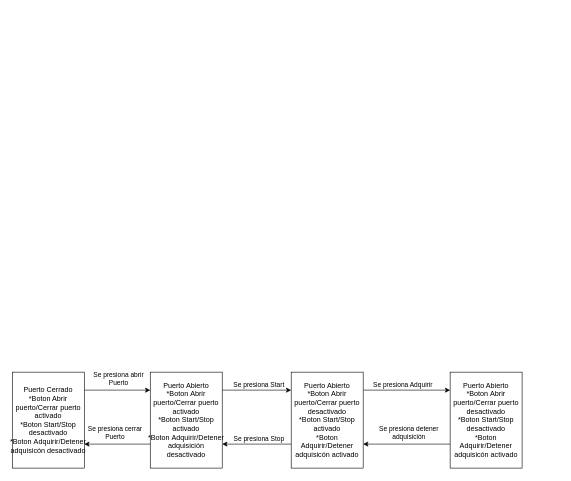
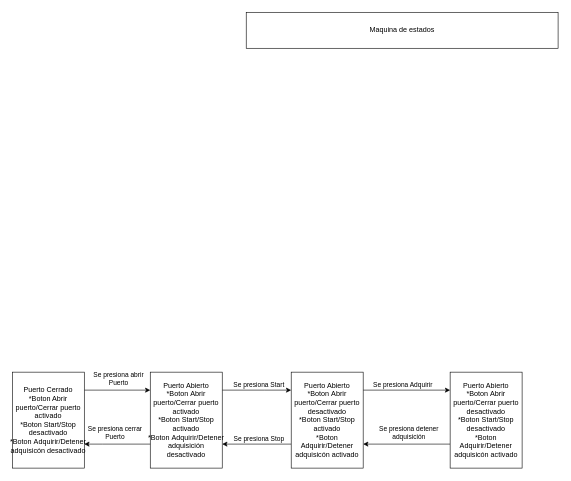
+ <mxCell id="2" value="Maquina de estados" style="rounded=0;whiteSpace=wrap;html=1;" vertex="1" parent="1"><mxGeometry x="410" y="20" width="520" height="60" as="geometry" /></mxCell>
